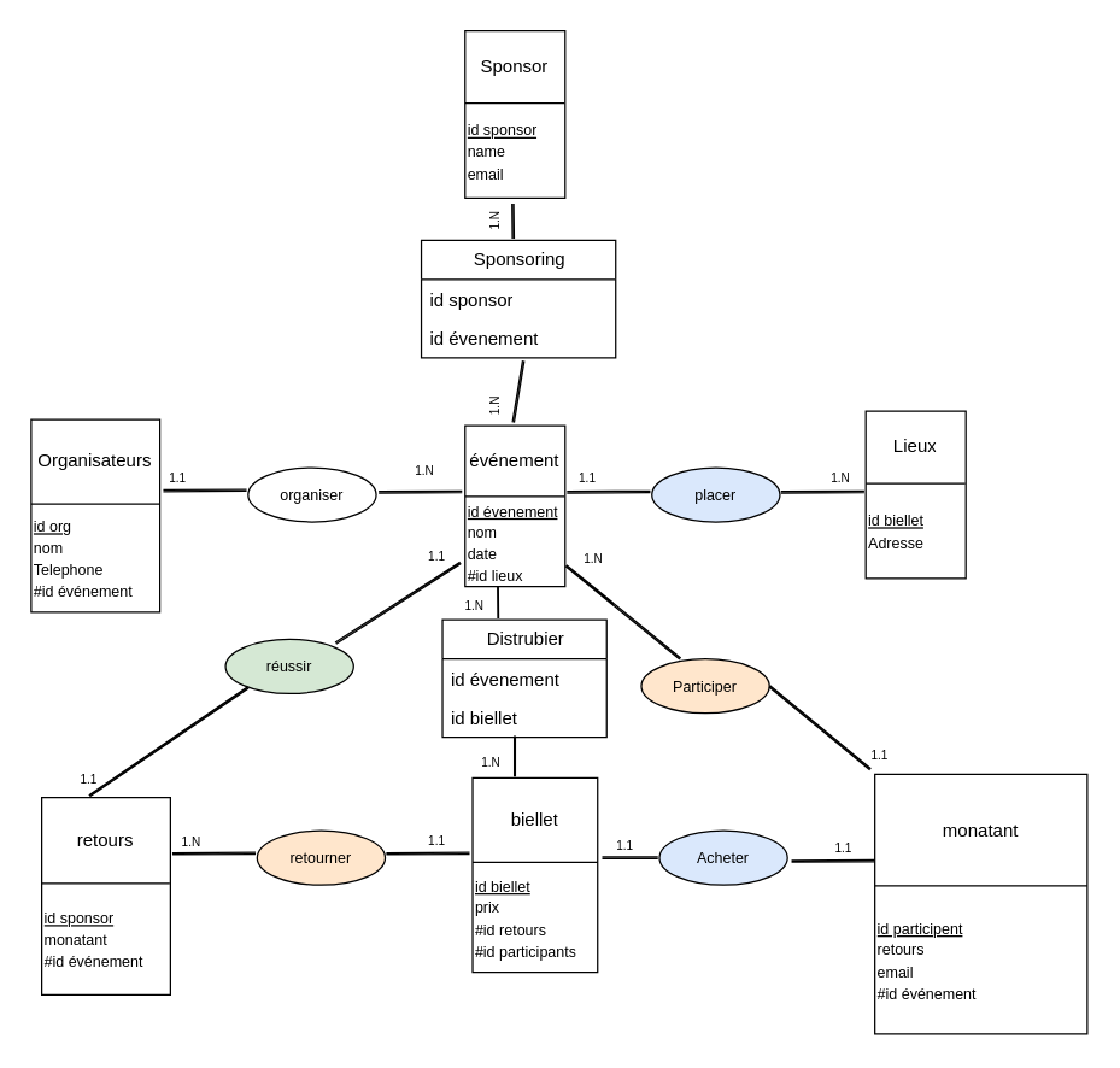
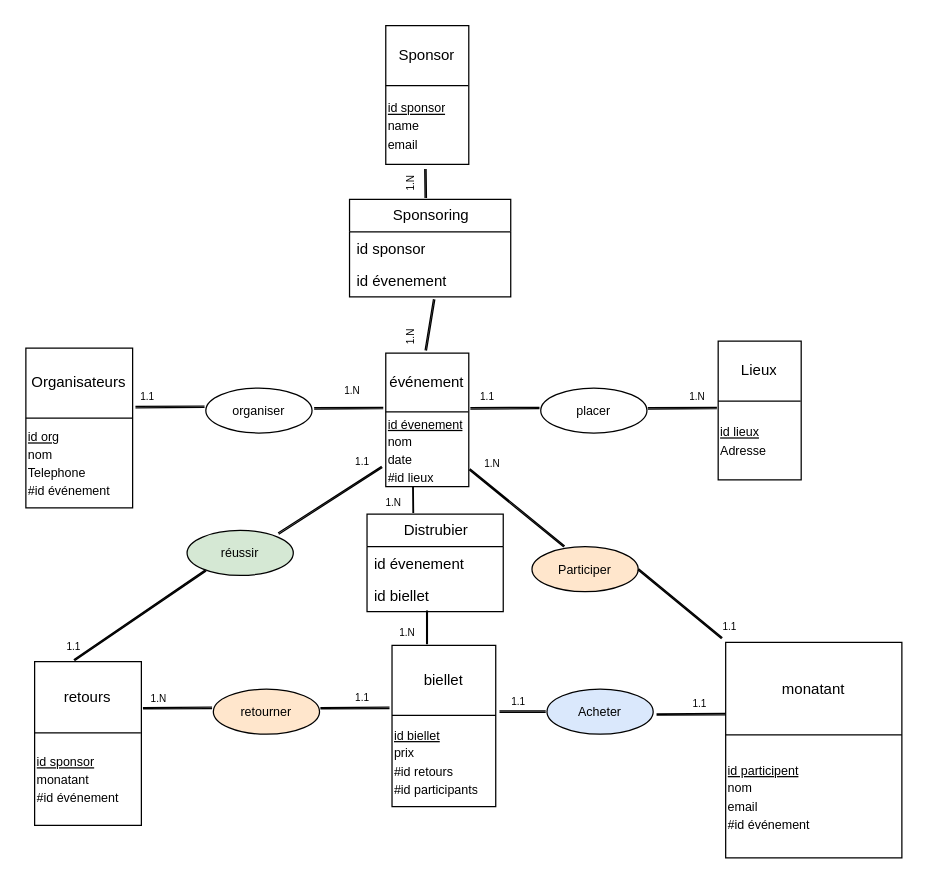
- <mxCell id="21" value="placer" style="ellipse;whiteSpace=wrap;html=1;align=center;newEdgeStyle={&quot;edgeStyle&quot;:&quot;entityRelationEdgeStyle&quot;,&quot;startArrow&quot;:&quot;none&quot;,&quot;endArrow&quot;:&quot;none&quot;,&quot;segment&quot;:10,&quot;curved&quot;:1,&quot;sourcePerimeterSpacing&quot;:0,&quot;targetPerimeterSpacing&quot;:0};treeFolding=1;treeMoving=1;fontSize=10;fillColor=#dae8fc;" parent="1" vertex="1"><mxGeometry x="432" y="310" width="85" height="36" as="geometry" /></mxCell>
+ <mxCell id="21" value="placer" style="ellipse;whiteSpace=wrap;html=1;align=center;newEdgeStyle={&quot;edgeStyle&quot;:&quot;entityRelationEdgeStyle&quot;,&quot;startArrow&quot;:&quot;none&quot;,&quot;endArrow&quot;:&quot;none&quot;,&quot;segment&quot;:10,&quot;curved&quot;:1,&quot;sourcePerimeterSpacing&quot;:0,&quot;targetPerimeterSpacing&quot;:0};treeFolding=1;treeMoving=1;fontSize=10;" parent="1" vertex="1"><mxGeometry x="432" y="310" width="85" height="36" as="geometry" /></mxCell>
- <mxCell id="20" value="&lt;div style=&quot;&quot;&gt;&lt;u style=&quot;background-color: initial; font-size: 10px;&quot;&gt;id biellet&lt;/u&gt;&lt;/div&gt;&lt;div style=&quot;&quot;&gt;&lt;span style=&quot;background-color: initial; font-size: 10px;&quot;&gt;Adresse&lt;/span&gt;&lt;/div&gt;" style="shape=partialRectangle;html=1;whiteSpace=wrap;connectable=0;overflow=hidden;fillColor=none;top=0;left=0;bottom=0;right=0;pointerEvents=1;align=left;" parent="19" vertex="1"><mxGeometry width="66" height="63" as="geometry"><mxRectangle width="66" height="63" as="alternateBounds" /></mxGeometry></mxCell>
+ <mxCell id="20" value="&lt;div style=&quot;&quot;&gt;&lt;u style=&quot;background-color: initial; font-size: 10px;&quot;&gt;id lieux&lt;/u&gt;&lt;/div&gt;&lt;div style=&quot;&quot;&gt;&lt;span style=&quot;background-color: initial; font-size: 10px;&quot;&gt;Adresse&lt;/span&gt;&lt;/div&gt;" style="shape=partialRectangle;html=1;whiteSpace=wrap;connectable=0;overflow=hidden;fillColor=none;top=0;left=0;bottom=0;right=0;pointerEvents=1;align=left;" parent="19" vertex="1"><mxGeometry width="66" height="63" as="geometry"><mxRectangle width="66" height="63" as="alternateBounds" /></mxGeometry></mxCell>
- <mxCell id="40" value="&lt;div style=&quot;&quot;&gt;&lt;u style=&quot;background-color: initial; font-size: 10px;&quot;&gt;id participent&lt;/u&gt;&lt;/div&gt;&lt;div style=&quot;&quot;&gt;&lt;span style=&quot;font-size: 10px; background-color: initial;&quot;&gt;retours&lt;/span&gt;&lt;/div&gt;&lt;div style=&quot;&quot;&gt;&lt;span style=&quot;font-size: 10px; background-color: initial;&quot;&gt;email&lt;/span&gt;&lt;br&gt;&lt;/div&gt;&lt;div style=&quot;&quot;&gt;&lt;span style=&quot;font-size: 10px;&quot;&gt;#id événement&lt;/span&gt;&lt;/div&gt;" style="shape=partialRectangle;html=1;whiteSpace=wrap;connectable=0;overflow=hidden;fillColor=none;top=0;left=0;bottom=0;right=0;pointerEvents=1;align=left;" parent="39" vertex="1"><mxGeometry width="141" height="99" as="geometry"><mxRectangle width="141" height="99" as="alternateBounds" /></mxGeometry></mxCell>
+ <mxCell id="40" value="&lt;div style=&quot;&quot;&gt;&lt;u style=&quot;background-color: initial; font-size: 10px;&quot;&gt;id participent&lt;/u&gt;&lt;/div&gt;&lt;div style=&quot;&quot;&gt;&lt;span style=&quot;font-size: 10px; background-color: initial;&quot;&gt;nom&lt;/span&gt;&lt;/div&gt;&lt;div style=&quot;&quot;&gt;&lt;span style=&quot;font-size: 10px; background-color: initial;&quot;&gt;email&lt;/span&gt;&lt;br&gt;&lt;/div&gt;&lt;div style=&quot;&quot;&gt;&lt;span style=&quot;font-size: 10px;&quot;&gt;#id événement&lt;/span&gt;&lt;/div&gt;" style="shape=partialRectangle;html=1;whiteSpace=wrap;connectable=0;overflow=hidden;fillColor=none;top=0;left=0;bottom=0;right=0;pointerEvents=1;align=left;" parent="39" vertex="1"><mxGeometry width="141" height="99" as="geometry"><mxRectangle width="141" height="99" as="alternateBounds" /></mxGeometry></mxCell>
